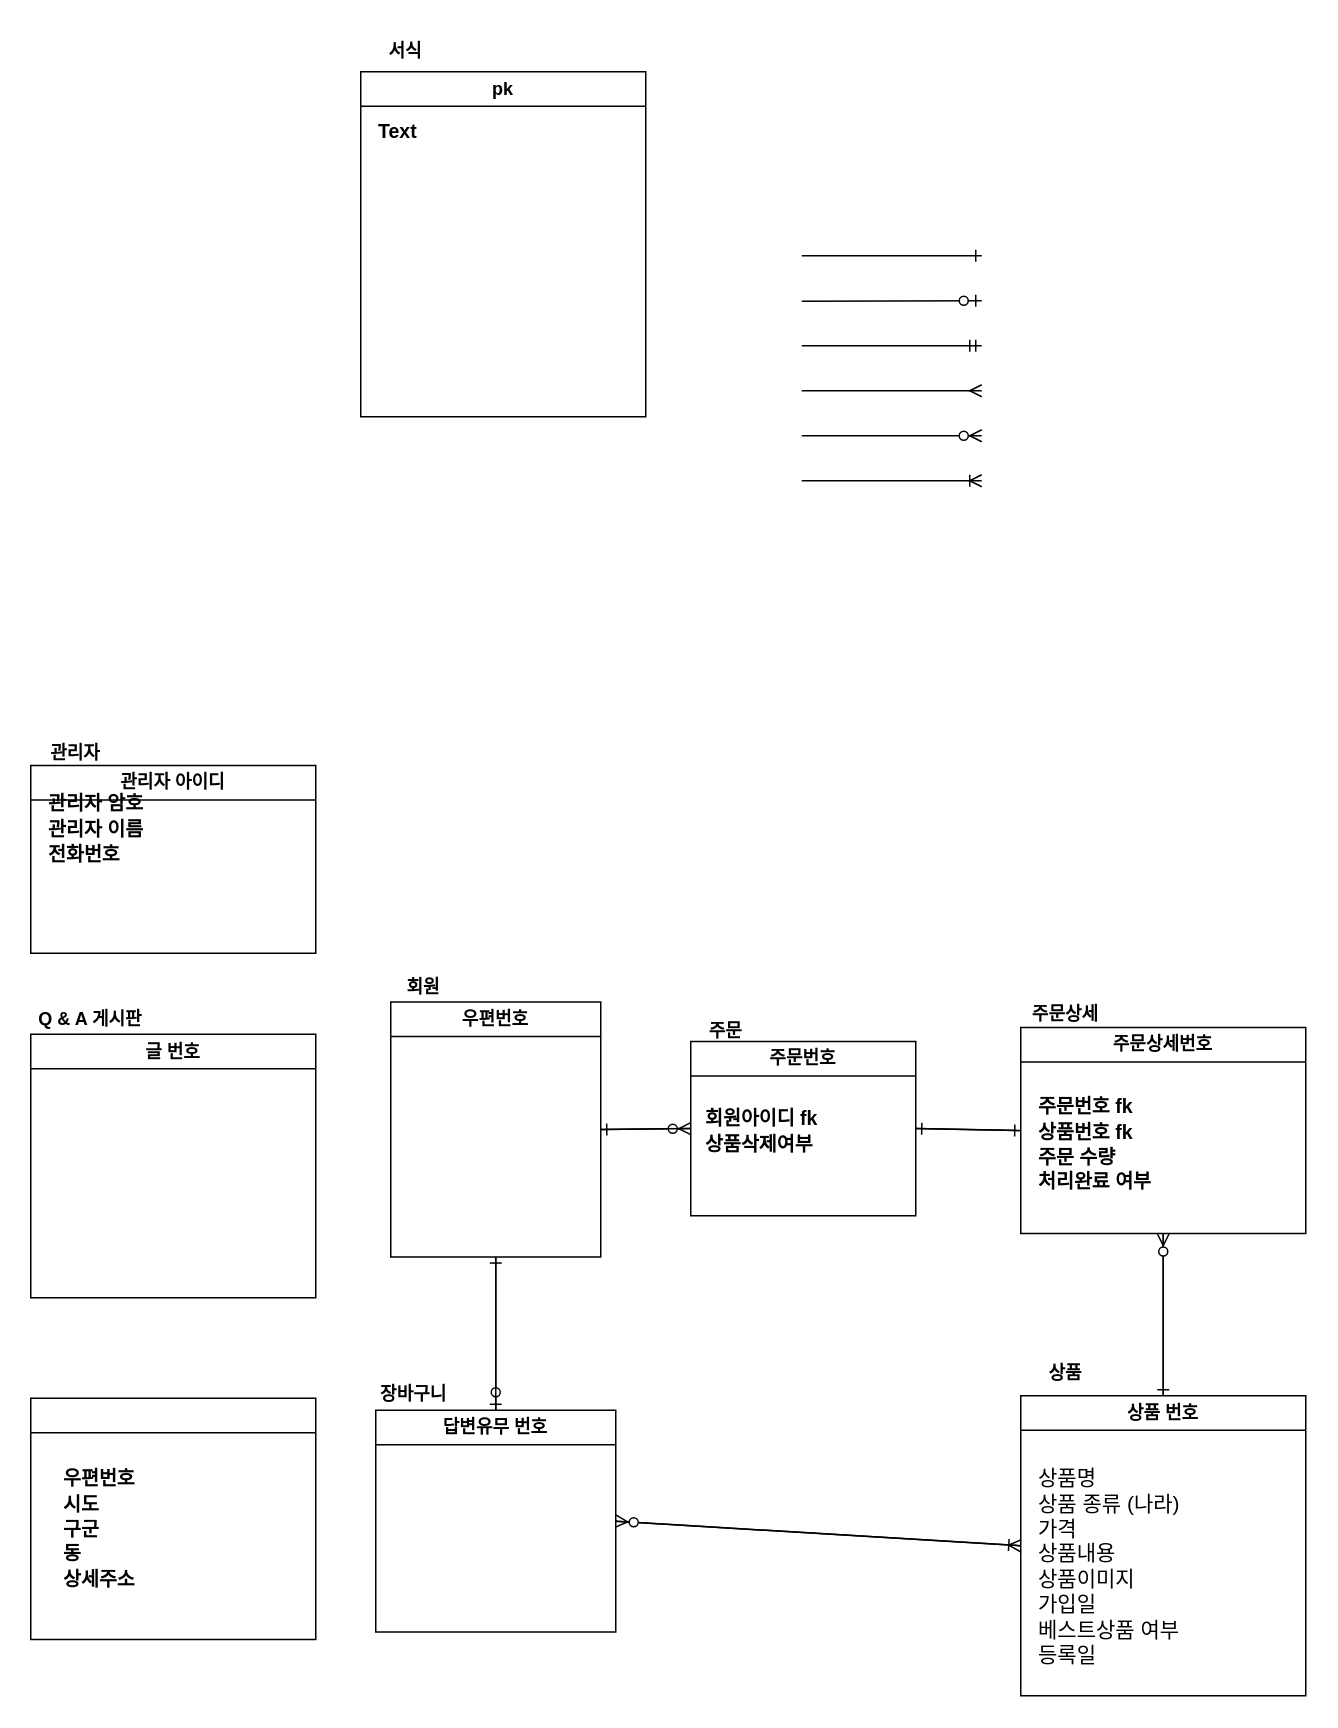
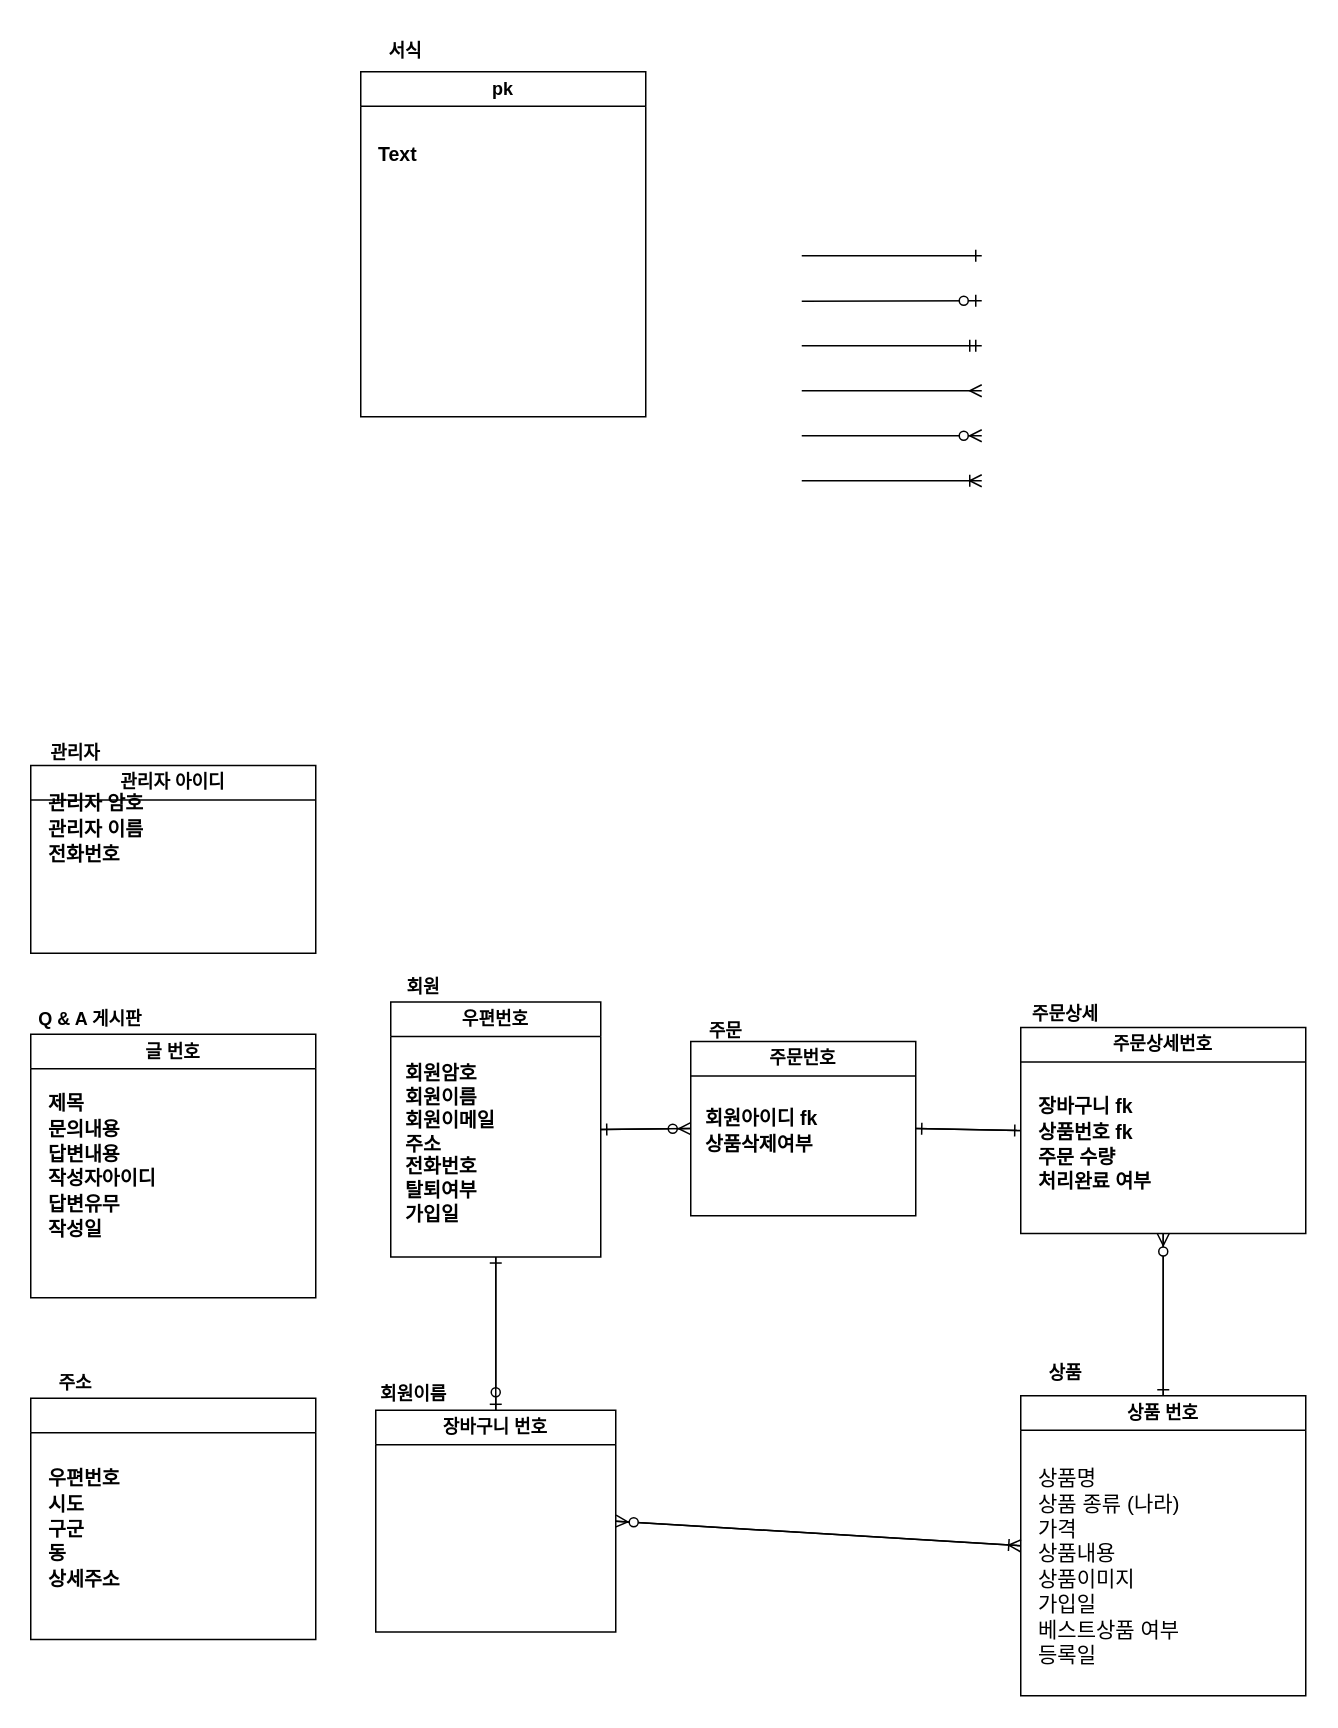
- <mxCell id="12" value="&lt;font style=&quot;font-size: 13px;&quot;&gt;Text&lt;/font&gt;" style="text;strokeColor=none;fillColor=none;align=left;verticalAlign=top;whiteSpace=wrap;rounded=0;html=1;fontSize=14;container=0;fontStyle=1" vertex="1" parent="9"><mxGeometry x="10" y="52.356" width="170" height="180.88" as="geometry" /></mxCell>
+ <mxCell id="12" value="&lt;font style=&quot;font-size: 13px;&quot;&gt;Text&lt;/font&gt;" style="text;strokeColor=none;fillColor=none;align=left;verticalAlign=top;whiteSpace=wrap;rounded=0;html=1;fontSize=14;container=0;fontStyle=1" vertex="1" parent="9"><mxGeometry x="10" y="67.356" width="170" height="180.88" as="geometry" /></mxCell>
+ <mxCell id="16" value="회원암호&lt;br&gt;회원이름&lt;br&gt;회원이메일&lt;br&gt;주소&lt;br&gt;전화번호&lt;br&gt;탈퇴여부&lt;br&gt;가입일" style="text;strokeColor=none;fillColor=none;align=left;verticalAlign=top;whiteSpace=wrap;rounded=0;html=1;fontSize=13;container=0;fontStyle=1;spacing=3;spacingTop=3;" vertex="1" parent="13"><mxGeometry x="7.368" y="49.222" width="125.263" height="132.182" as="geometry" /></mxCell>
- <mxCell id="35" value="&lt;font style=&quot;font-size: 13px;&quot;&gt;주문번호 fk&lt;br&gt;상품번호 fk&lt;br&gt;주문 수량&lt;br&gt;처리완료 여부&lt;br&gt;&lt;/font&gt;" style="text;strokeColor=none;fillColor=none;align=left;verticalAlign=top;whiteSpace=wrap;rounded=0;html=1;fontSize=14;container=0;fontStyle=1" vertex="1" parent="34"><mxGeometry x="10" y="37.334" width="170" height="79.78" as="geometry" /></mxCell>
+ <mxCell id="35" value="&lt;font style=&quot;font-size: 13px;&quot;&gt;장바구니 fk&lt;br&gt;상품번호 fk&lt;br&gt;주문 수량&lt;br&gt;처리완료 여부&lt;br&gt;&lt;/font&gt;" style="text;strokeColor=none;fillColor=none;align=left;verticalAlign=top;whiteSpace=wrap;rounded=0;html=1;fontSize=14;container=0;fontStyle=1" vertex="1" parent="34"><mxGeometry x="10" y="37.334" width="170" height="79.78" as="geometry" /></mxCell>
+ <mxCell id="28" value="&lt;span style=&quot;font-size: 13px;&quot;&gt;제목&lt;br&gt;문의내용&lt;br&gt;답변내용&lt;br&gt;작성자아이디&lt;br&gt;답변유무&lt;br&gt;작성일&lt;br&gt;&lt;/span&gt;" style="text;strokeColor=none;fillColor=none;align=left;verticalAlign=top;whiteSpace=wrap;rounded=0;html=1;fontSize=14;container=0;fontStyle=1" vertex="1" parent="25"><mxGeometry x="10" y="51.423" width="170" height="138.094" as="geometry" /></mxCell>
+ <mxCell id="24" value="주소" style="text;html=1;strokeColor=none;fillColor=none;align=center;verticalAlign=middle;whiteSpace=wrap;rounded=0;fontStyle=1;labelBorderColor=none;labelBackgroundColor=none;container=0;" vertex="1" parent="21"><mxGeometry width="60" height="19.131" as="geometry" /></mxCell>
- <mxCell id="8" value="장바구니" style="text;html=1;strokeColor=none;fillColor=none;align=center;verticalAlign=middle;whiteSpace=wrap;rounded=0;fontStyle=1;labelBorderColor=none;labelBackgroundColor=none;" vertex="1" parent="6"><mxGeometry width="50.526" height="22.174" as="geometry" /></mxCell>
+ <mxCell id="8" value="회원이름" style="text;html=1;strokeColor=none;fillColor=none;align=center;verticalAlign=middle;whiteSpace=wrap;rounded=0;fontStyle=1;labelBorderColor=none;labelBackgroundColor=none;" vertex="1" parent="6"><mxGeometry width="50.526" height="22.174" as="geometry" /></mxCell>
- <mxCell id="7" value="답변유무 번호" style="swimlane;whiteSpace=wrap;html=1;startSize=23;" vertex="1" parent="6"><mxGeometry y="22.174" width="160" height="147.826" as="geometry" /></mxCell>
+ <mxCell id="7" value="장바구니 번호" style="swimlane;whiteSpace=wrap;html=1;startSize=23;" vertex="1" parent="6"><mxGeometry y="22.174" width="160" height="147.826" as="geometry" /></mxCell>
- <mxCell id="23" value="&lt;span style=&quot;font-size: 13px;&quot;&gt;우편번호&lt;br&gt;시도&lt;br&gt;구군&lt;br&gt;동&lt;br&gt;상세주소&lt;br&gt;&lt;/span&gt;" style="text;strokeColor=none;fillColor=none;align=left;verticalAlign=top;whiteSpace=wrap;rounded=0;html=1;fontSize=14;container=0;fontStyle=1" vertex="1" parent="22"><mxGeometry x="20" y="38.387" width="150" height="102.89" as="geometry" /></mxCell>
+ <mxCell id="23" value="&lt;span style=&quot;font-size: 13px;&quot;&gt;우편번호&lt;br&gt;시도&lt;br&gt;구군&lt;br&gt;동&lt;br&gt;상세주소&lt;br&gt;&lt;/span&gt;" style="text;strokeColor=none;fillColor=none;align=left;verticalAlign=top;whiteSpace=wrap;rounded=0;html=1;fontSize=14;container=0;fontStyle=1" vertex="1" parent="22"><mxGeometry x="10" y="38.387" width="150" height="102.89" as="geometry" /></mxCell>
